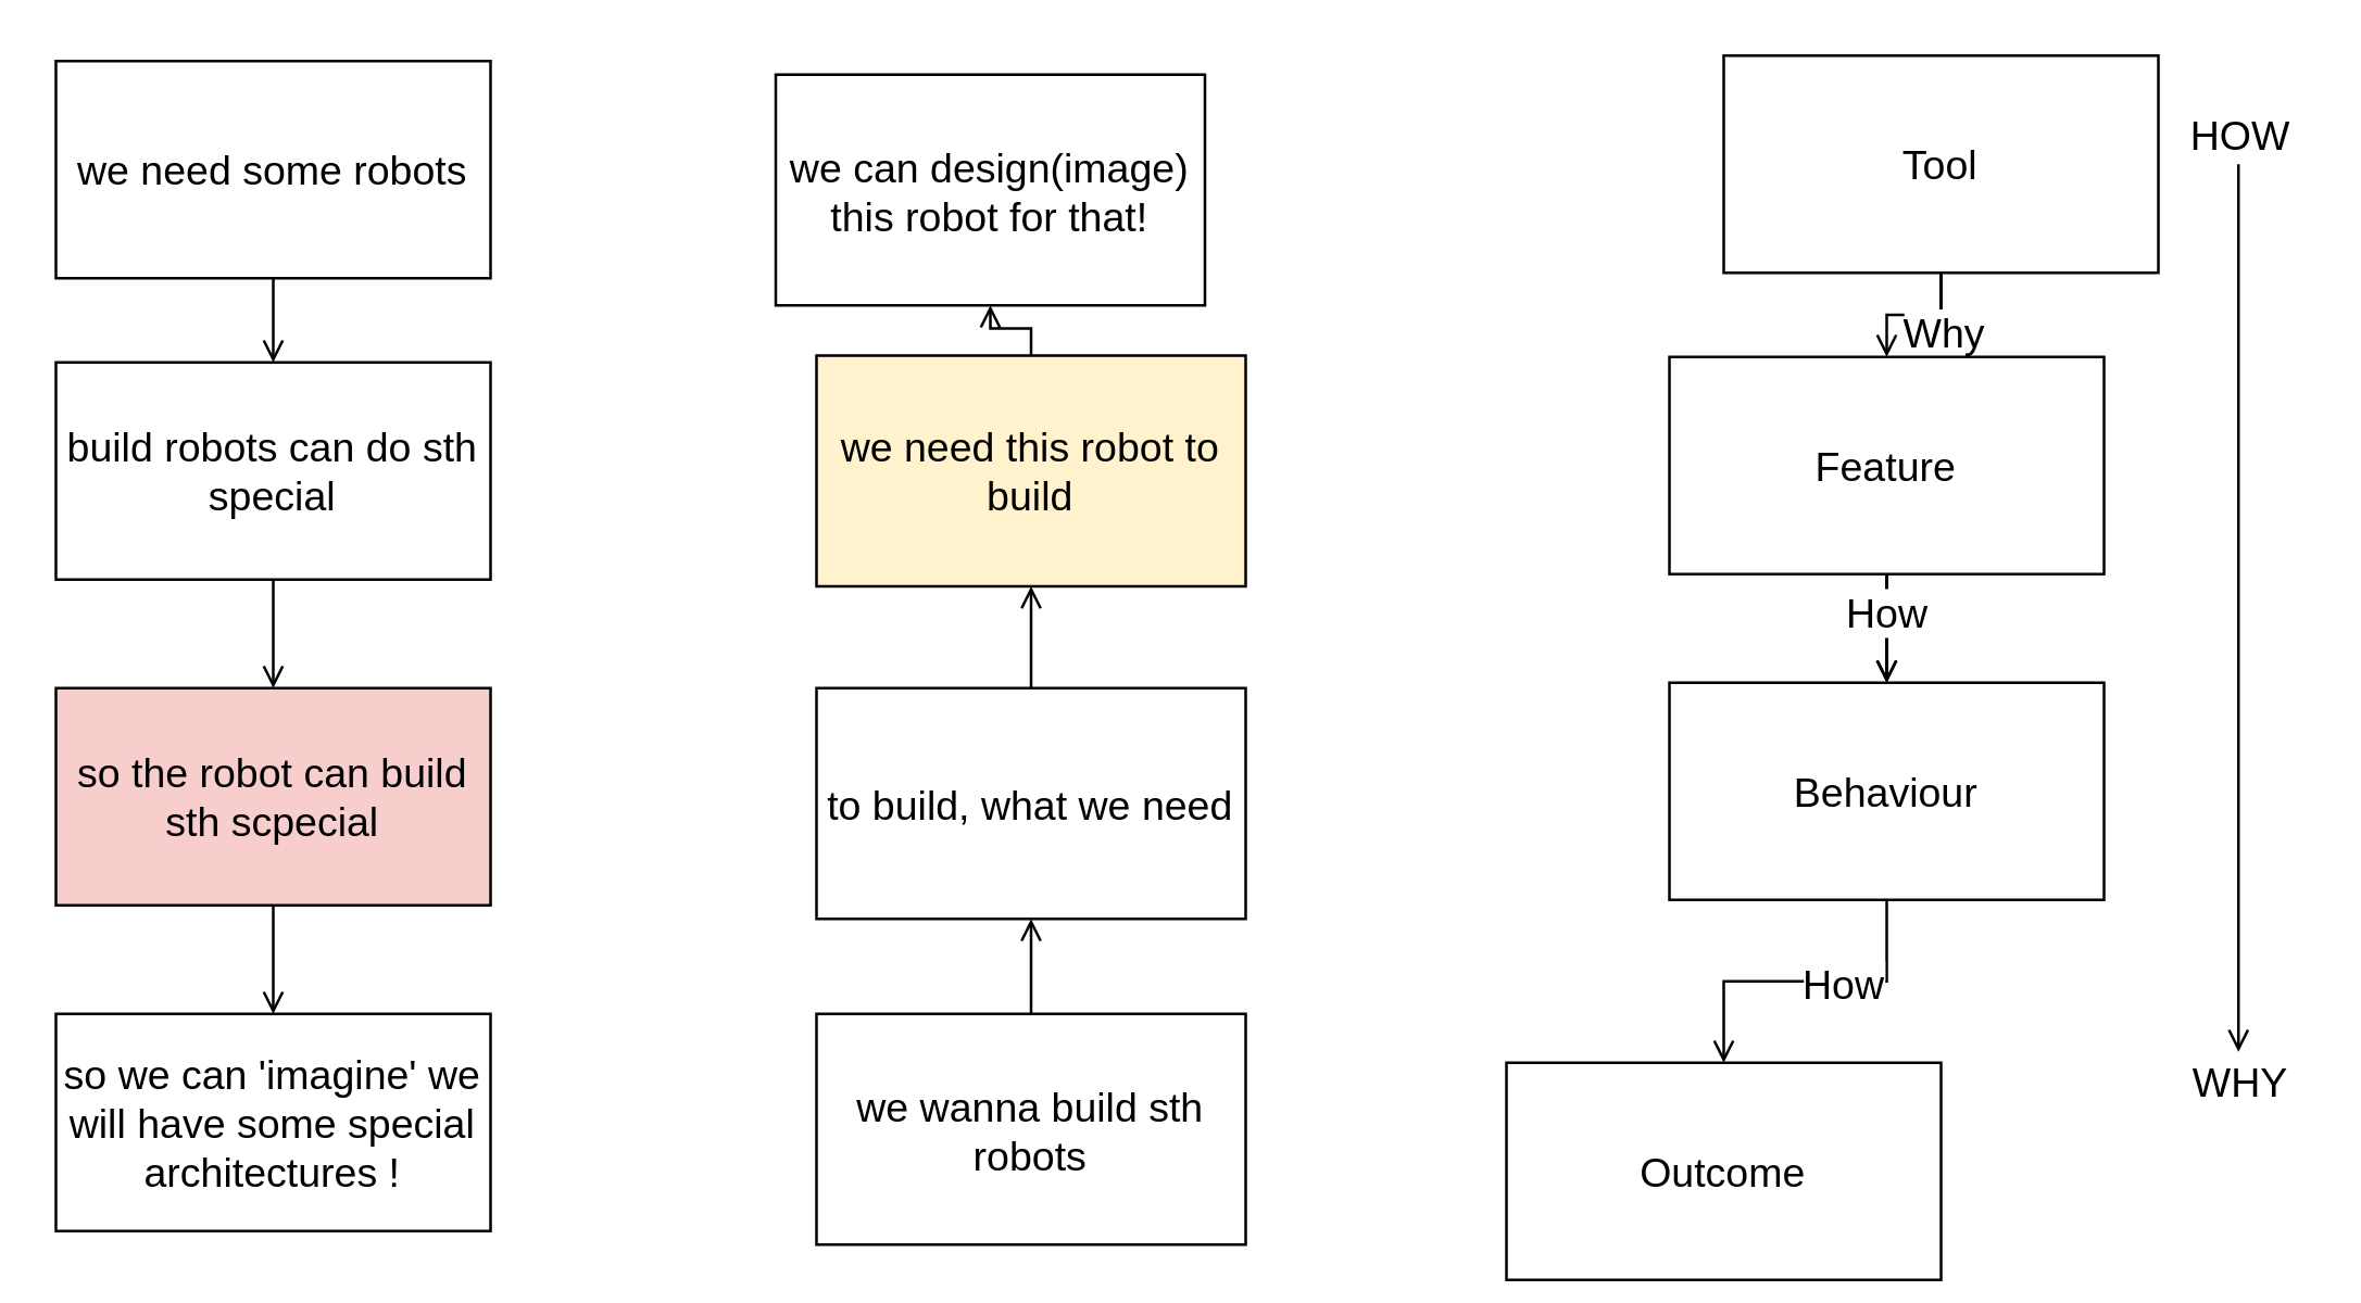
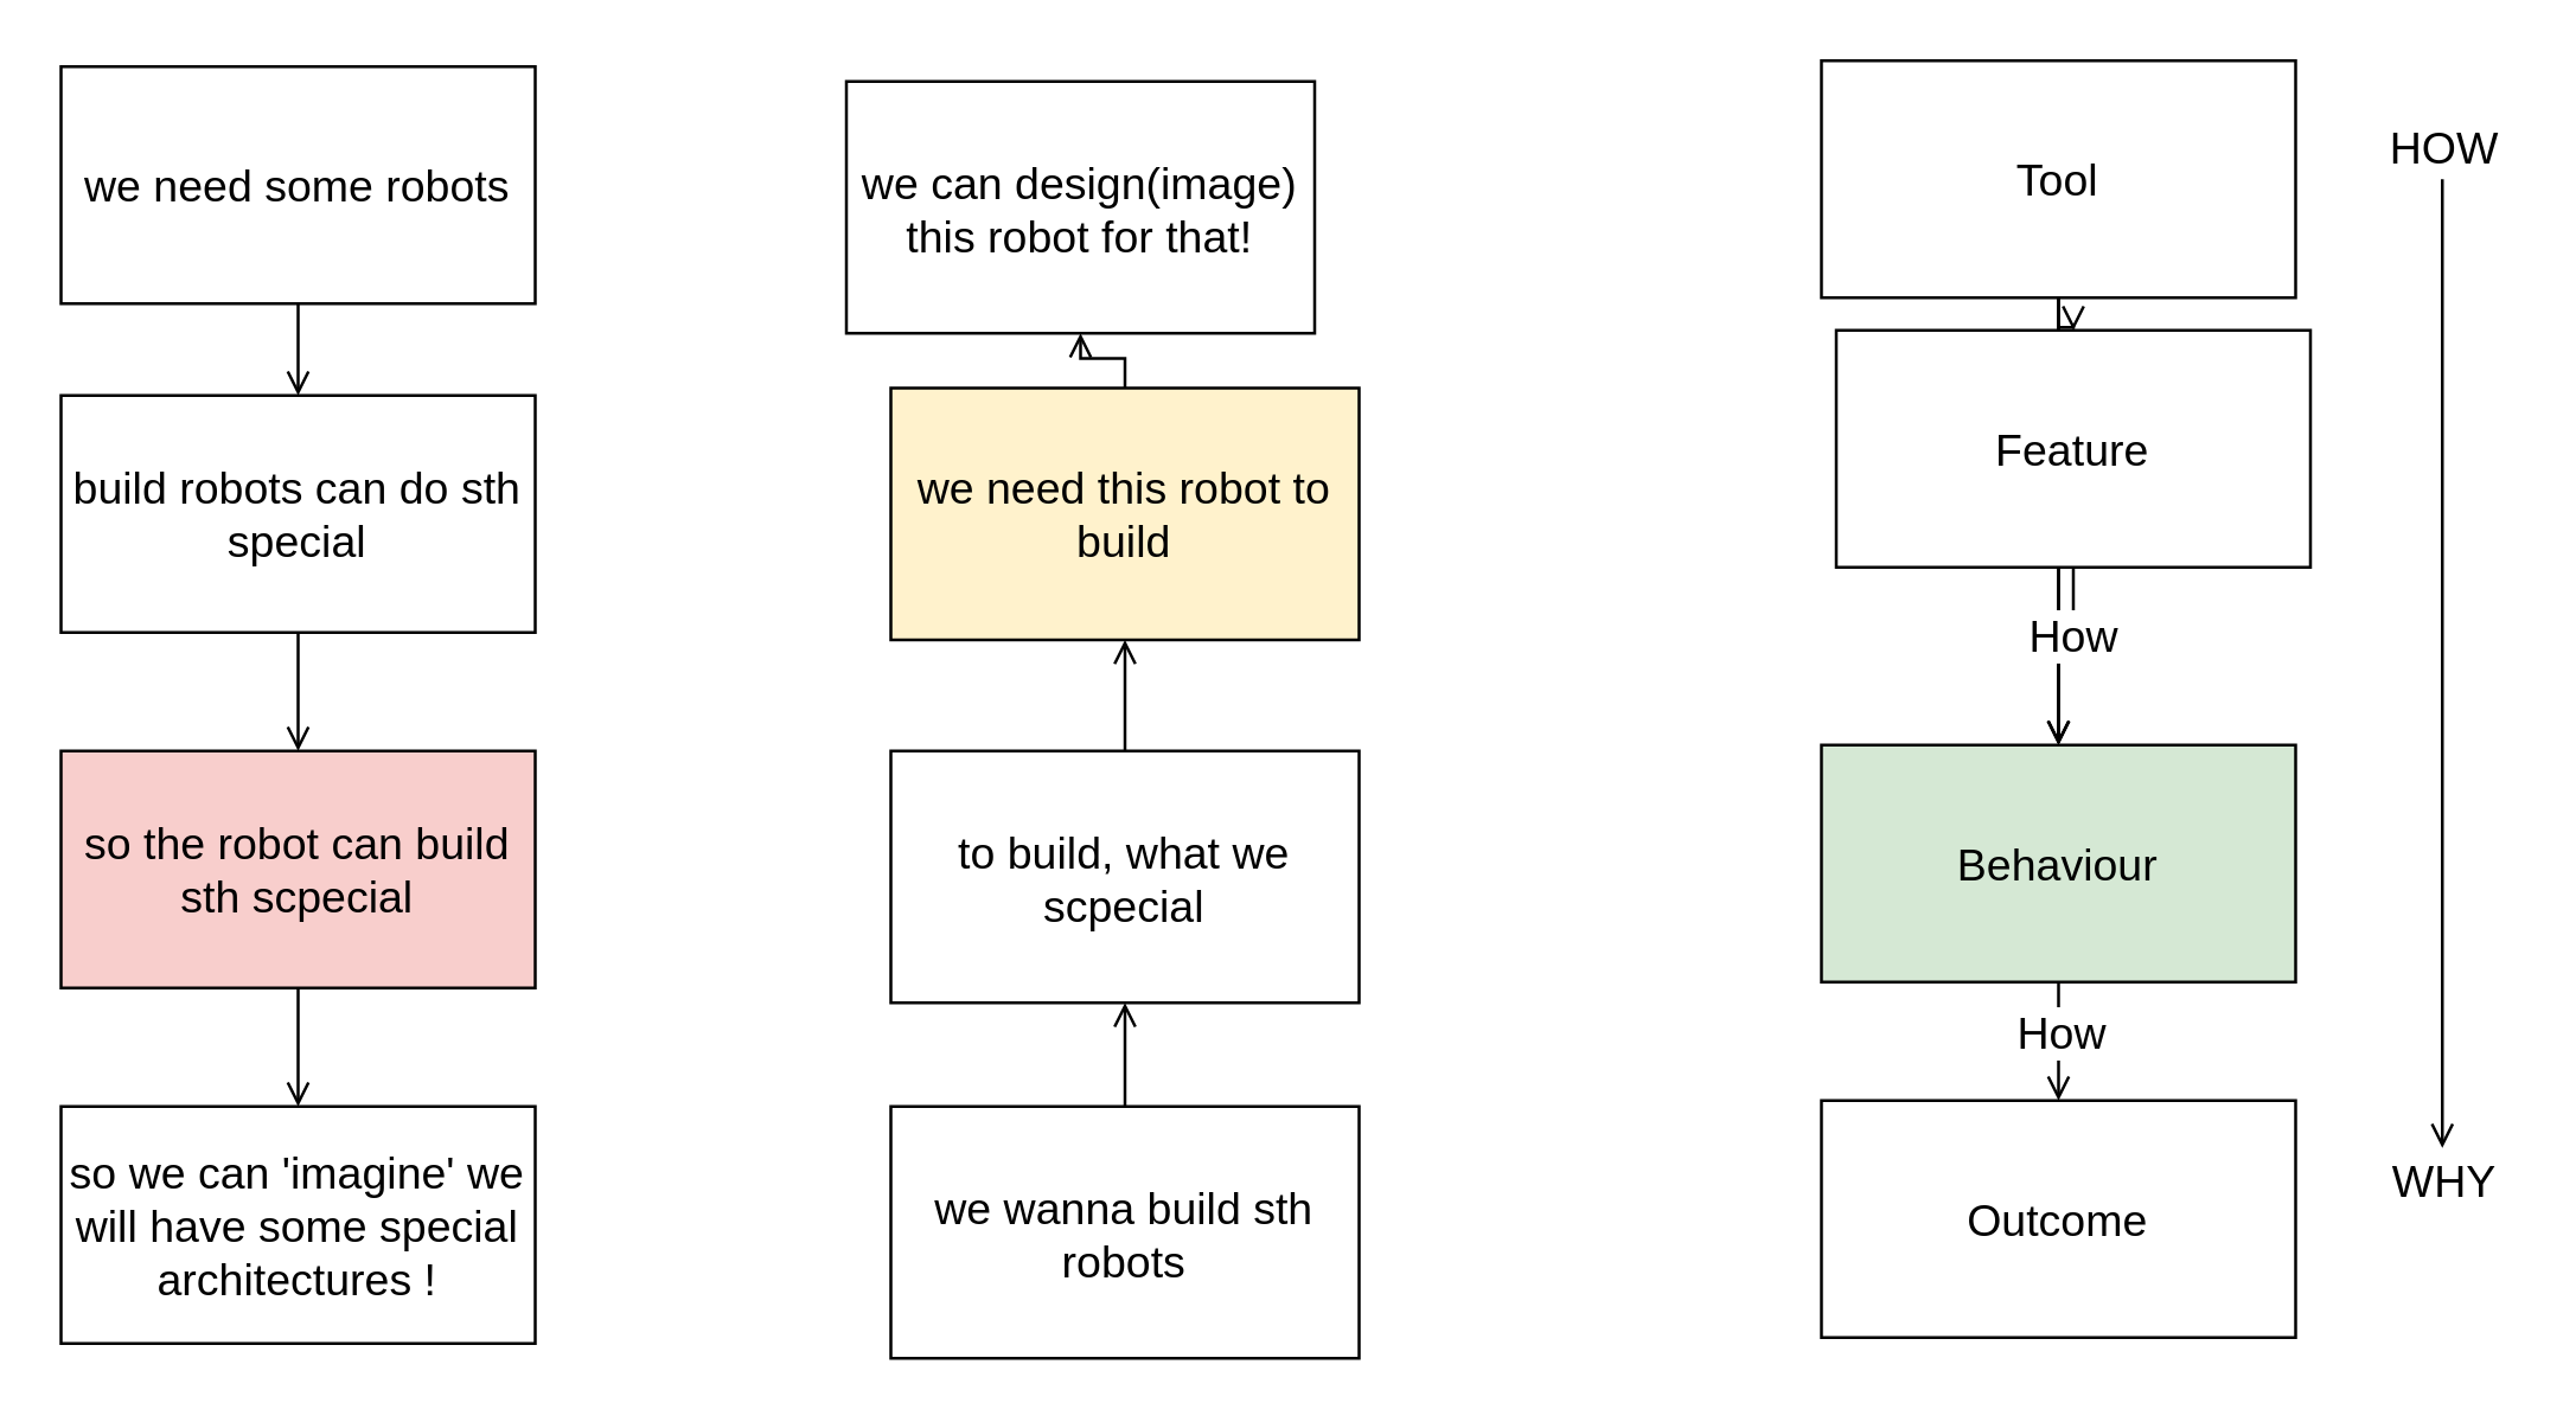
- <mxCell id="20" value="Tool" style="rounded=0;whiteSpace=wrap;html=1;fontSize=15;" vertex="1" parent="1"><mxGeometry x="634" y="20" width="160" height="80" as="geometry" /></mxCell>
+ <mxCell id="20" value="Tool" style="rounded=0;whiteSpace=wrap;html=1;fontSize=15;" vertex="1" parent="1"><mxGeometry x="614" y="20" width="160" height="80" as="geometry" /></mxCell>
- <mxCell id="23" value="Feature" style="rounded=0;whiteSpace=wrap;html=1;fontSize=15;" vertex="1" parent="1"><mxGeometry x="614" y="131" width="160" height="80" as="geometry" /></mxCell>
+ <mxCell id="23" value="Feature" style="rounded=0;whiteSpace=wrap;html=1;fontSize=15;" vertex="1" parent="1"><mxGeometry x="619" y="111" width="160" height="80" as="geometry" /></mxCell>
- <mxCell id="26" value="&lt;span&gt;Behaviour&lt;/span&gt;" style="rounded=0;whiteSpace=wrap;html=1;fontSize=15;" vertex="1" parent="1"><mxGeometry x="614" y="251" width="160" height="80" as="geometry" /></mxCell>
+ <mxCell id="26" value="&lt;span&gt;Behaviour&lt;/span&gt;" style="rounded=0;whiteSpace=wrap;html=1;fontSize=15;fillColor=#d5e8d4;" vertex="1" parent="1"><mxGeometry x="614" y="251" width="160" height="80" as="geometry" /></mxCell>
- <mxCell id="12" value="to build, what we need" style="whiteSpace=wrap;html=1;fontSize=15;" vertex="1" parent="1"><mxGeometry x="300" y="253" width="158" height="85" as="geometry" /></mxCell>
+ <mxCell id="12" value="to build, what we scpecial" style="whiteSpace=wrap;html=1;fontSize=15;" vertex="1" parent="1"><mxGeometry x="300" y="253" width="158" height="85" as="geometry" /></mxCell>
- <mxCell id="27" value="Outcome" style="rounded=0;whiteSpace=wrap;html=1;fontSize=15;" vertex="1" parent="1"><mxGeometry x="554" y="391" width="160" height="80" as="geometry" /></mxCell>
+ <mxCell id="27" value="Outcome" style="rounded=0;whiteSpace=wrap;html=1;fontSize=15;" vertex="1" parent="1"><mxGeometry x="614" y="371" width="160" height="80" as="geometry" /></mxCell>
